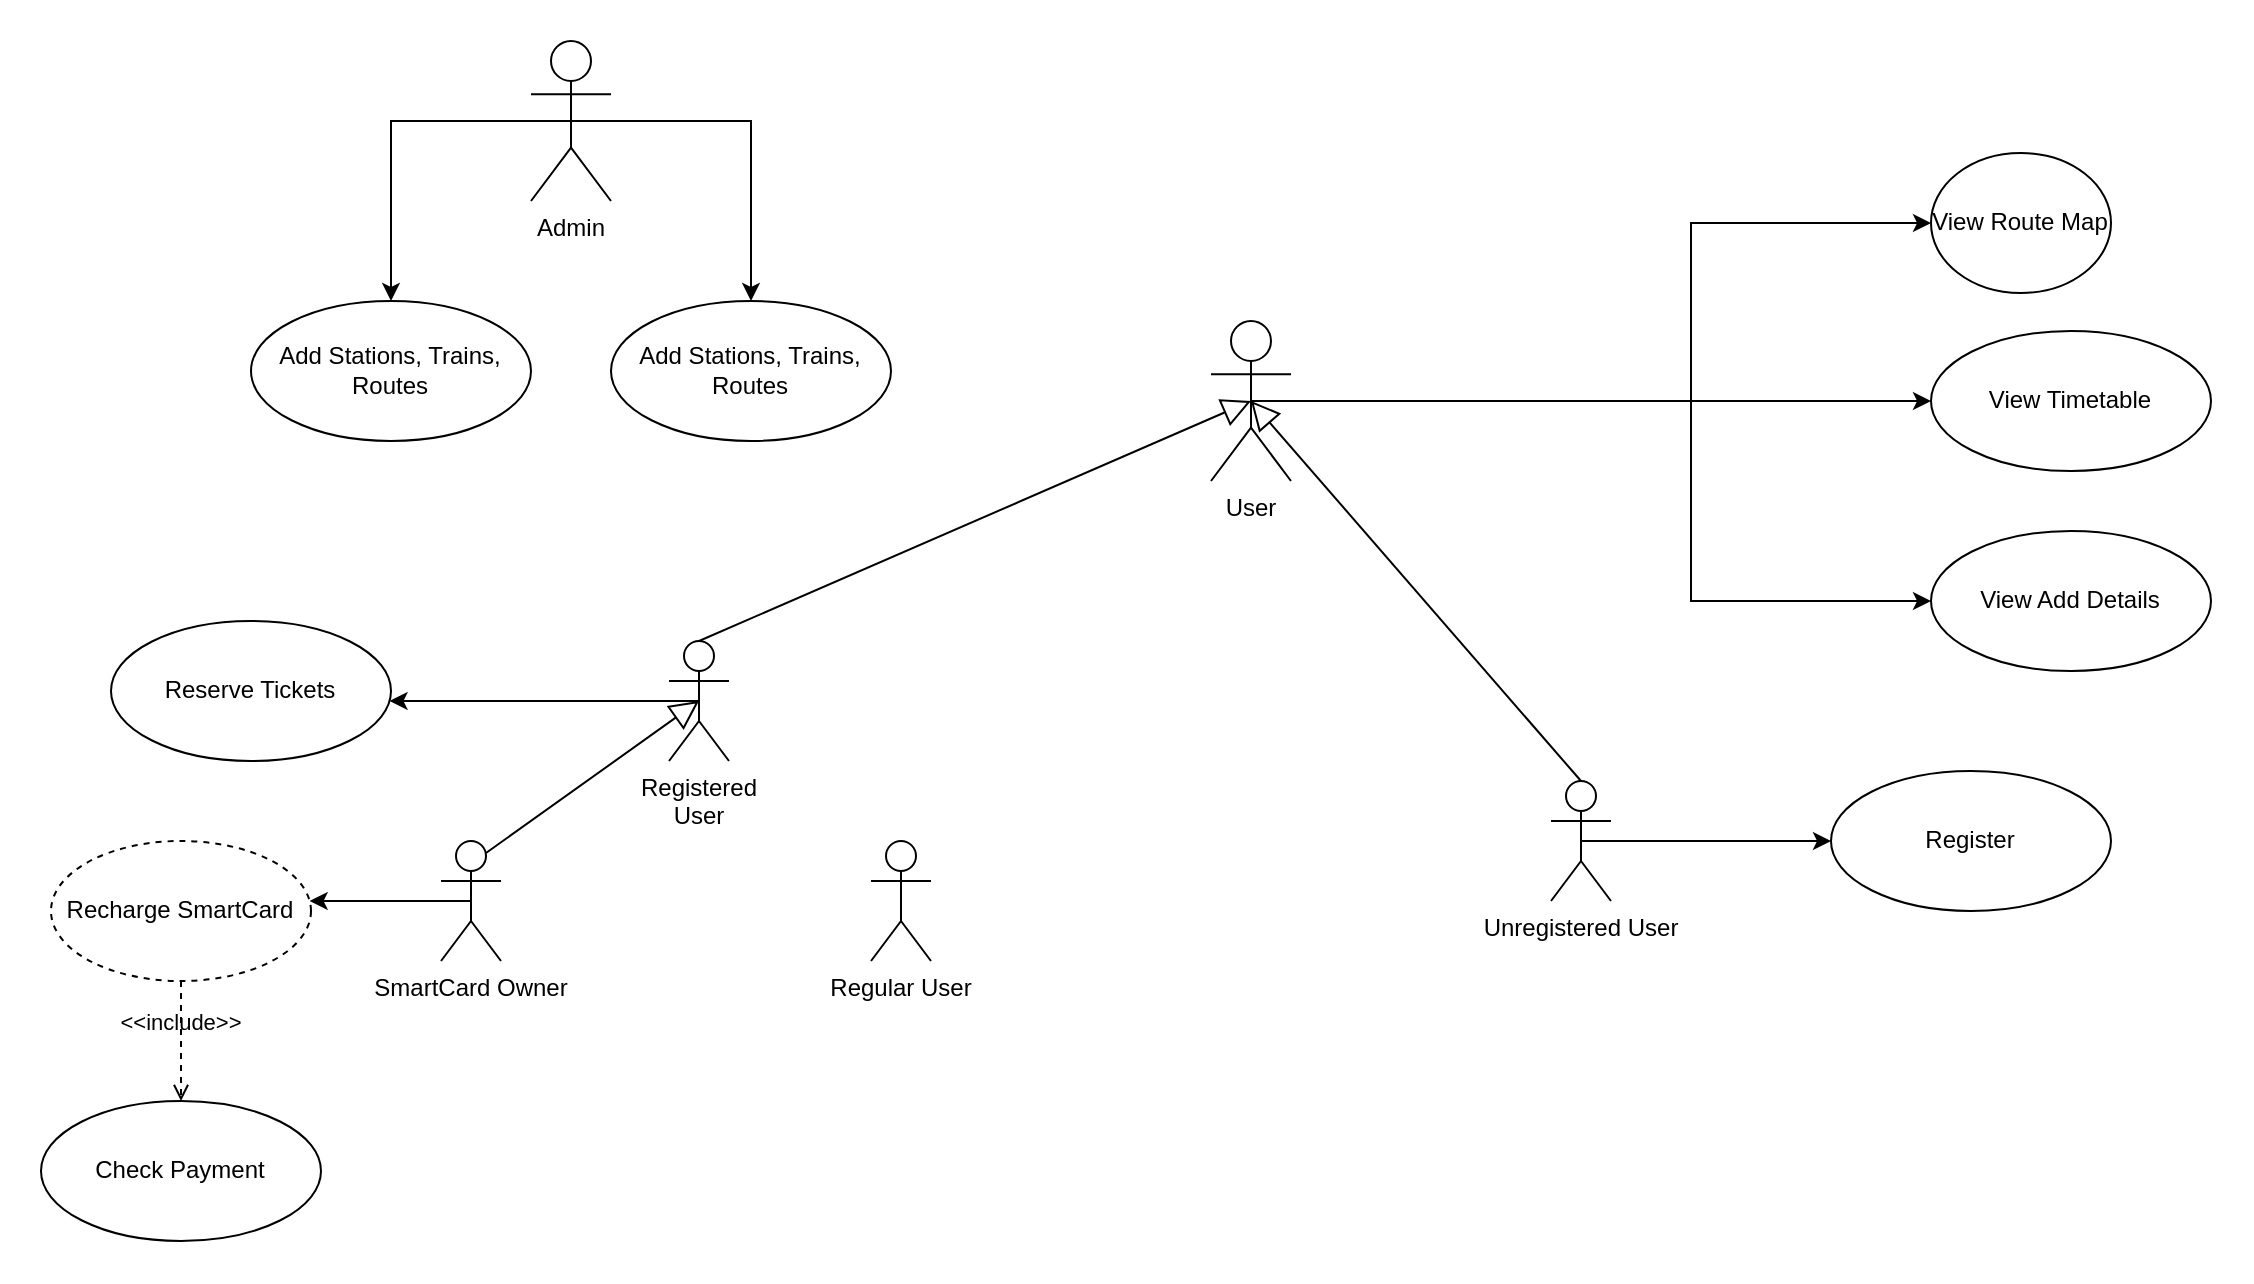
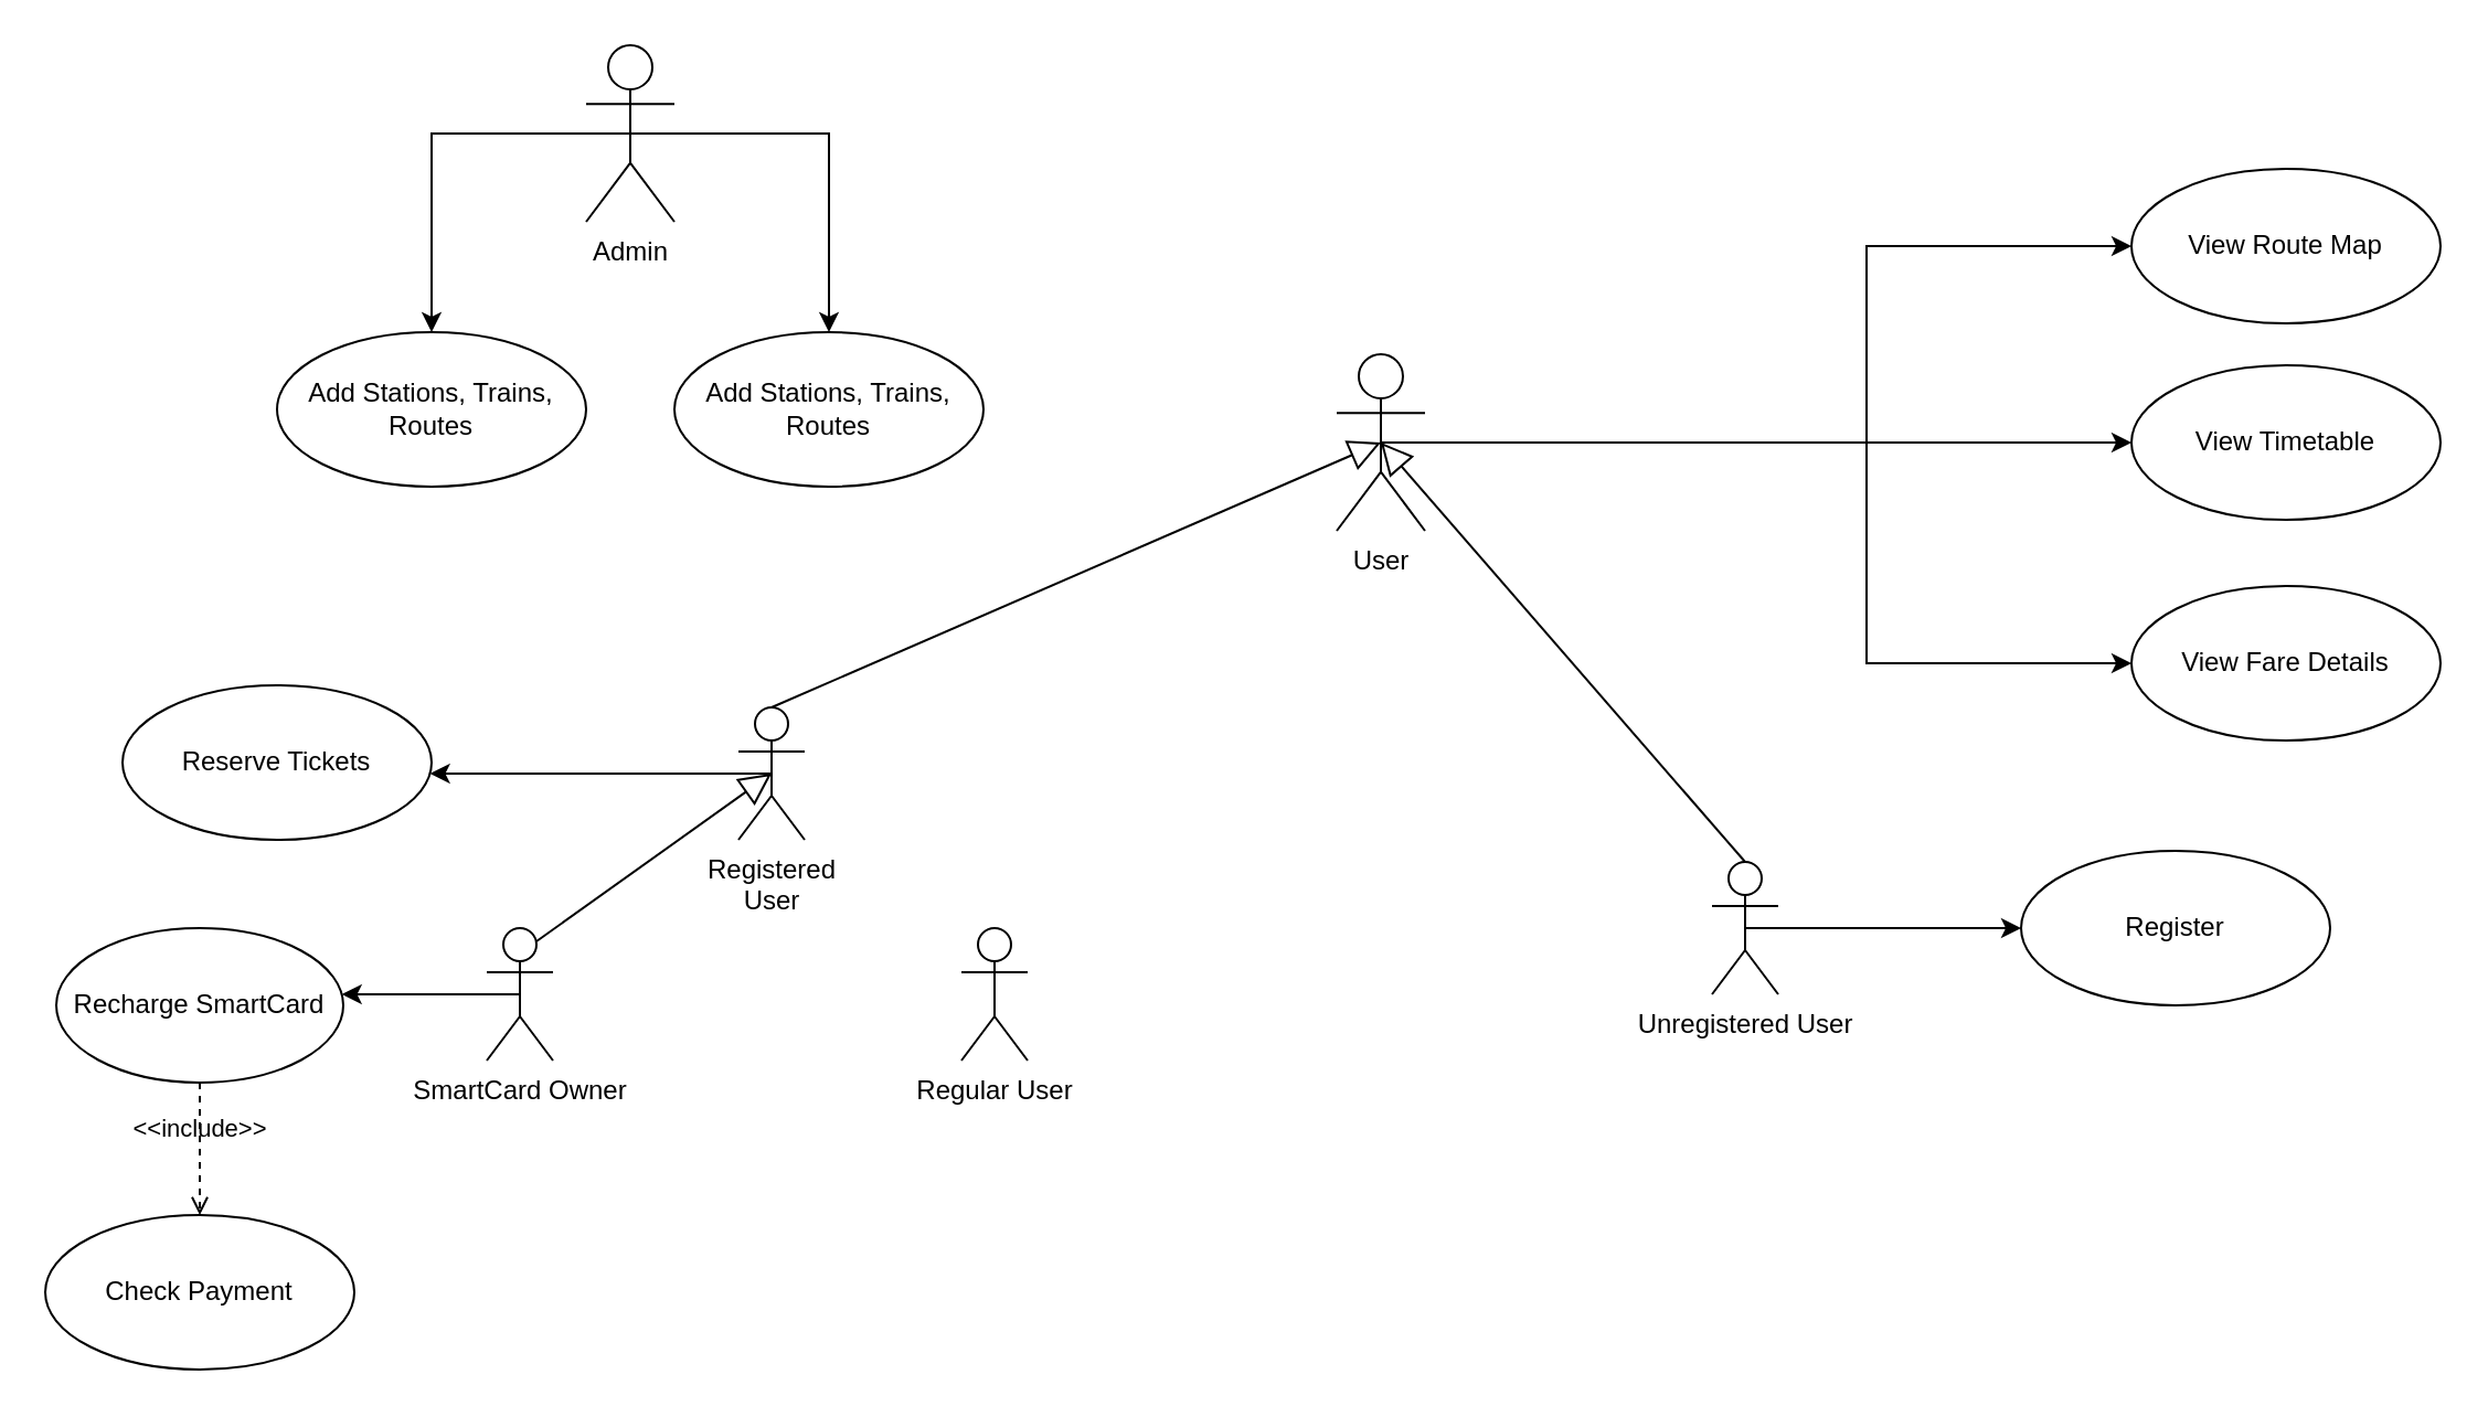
- <mxCell id="11" value="View Route Map" style="ellipse;whiteSpace=wrap;html=1;" vertex="1" parent="1"><mxGeometry x="965" y="76" width="90" height="70" as="geometry" /></mxCell>
+ <mxCell id="11" value="View Route Map" style="ellipse;whiteSpace=wrap;html=1;" vertex="1" parent="1"><mxGeometry x="965" y="76" width="140" height="70" as="geometry" /></mxCell>
- <mxCell id="10" value="View Add Details" style="ellipse;whiteSpace=wrap;html=1;" vertex="1" parent="1"><mxGeometry x="965" y="265" width="140" height="70" as="geometry" /></mxCell>
+ <mxCell id="10" value="View Fare Details" style="ellipse;whiteSpace=wrap;html=1;" vertex="1" parent="1"><mxGeometry x="965" y="265" width="140" height="70" as="geometry" /></mxCell>
- <mxCell id="4" value="Recharge SmartCard" style="ellipse;whiteSpace=wrap;html=1;dashed=1;" vertex="1" parent="1"><mxGeometry x="25" y="420" width="130" height="70" as="geometry" /></mxCell>
+ <mxCell id="4" value="Recharge SmartCard" style="ellipse;whiteSpace=wrap;html=1;" vertex="1" parent="1"><mxGeometry x="25" y="420" width="130" height="70" as="geometry" /></mxCell>
